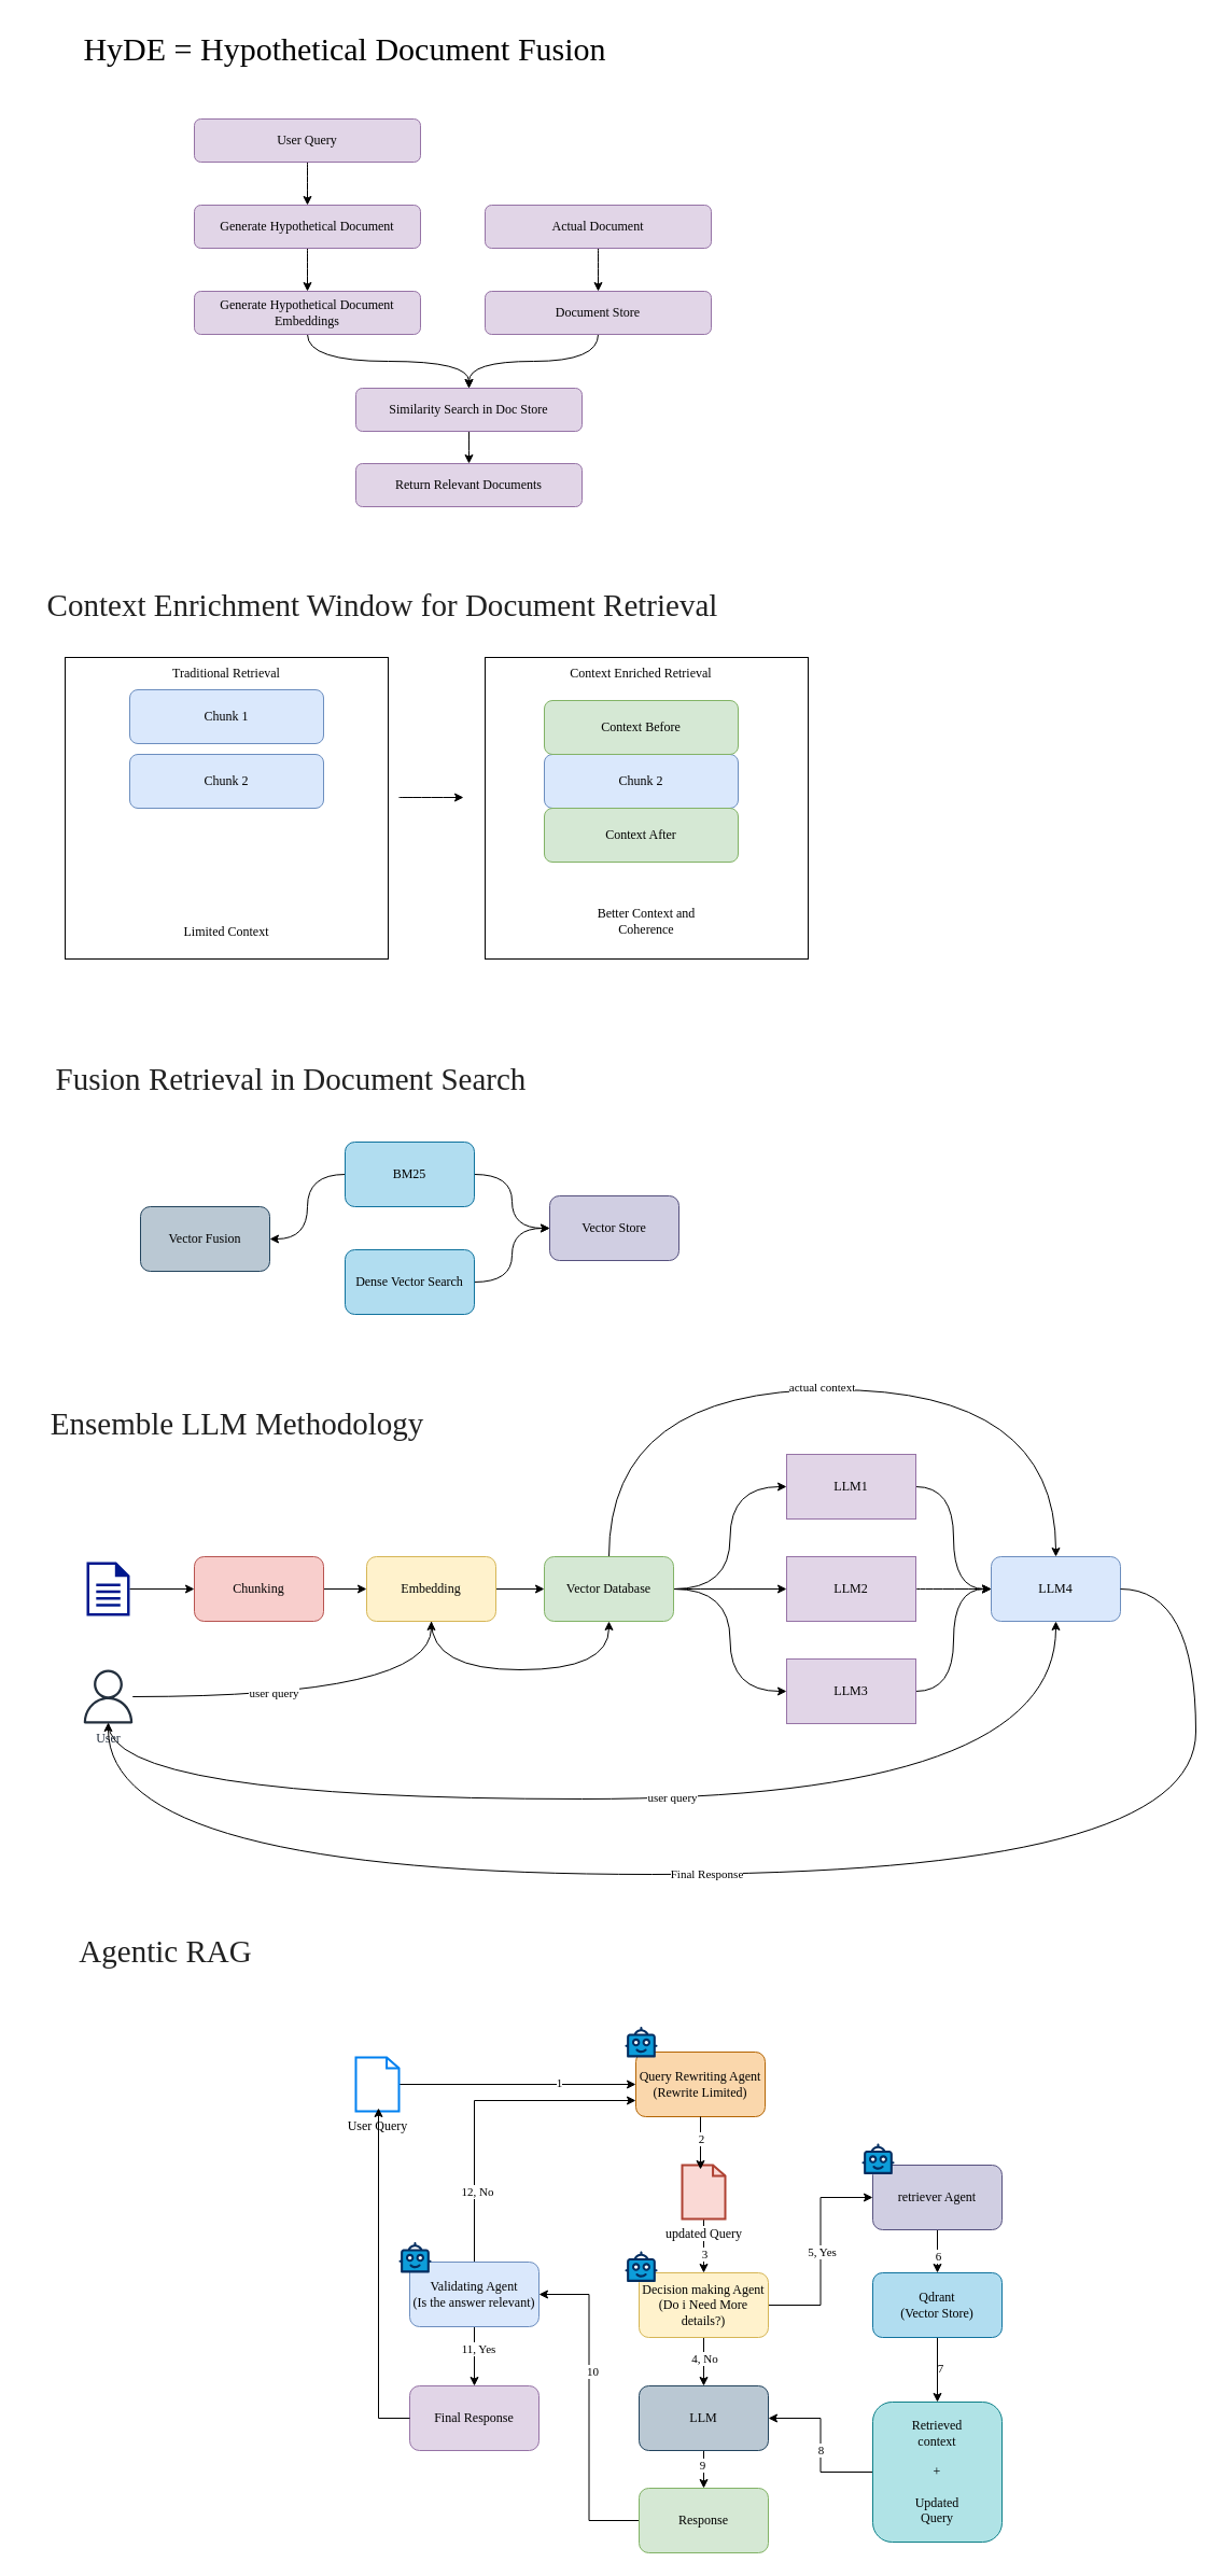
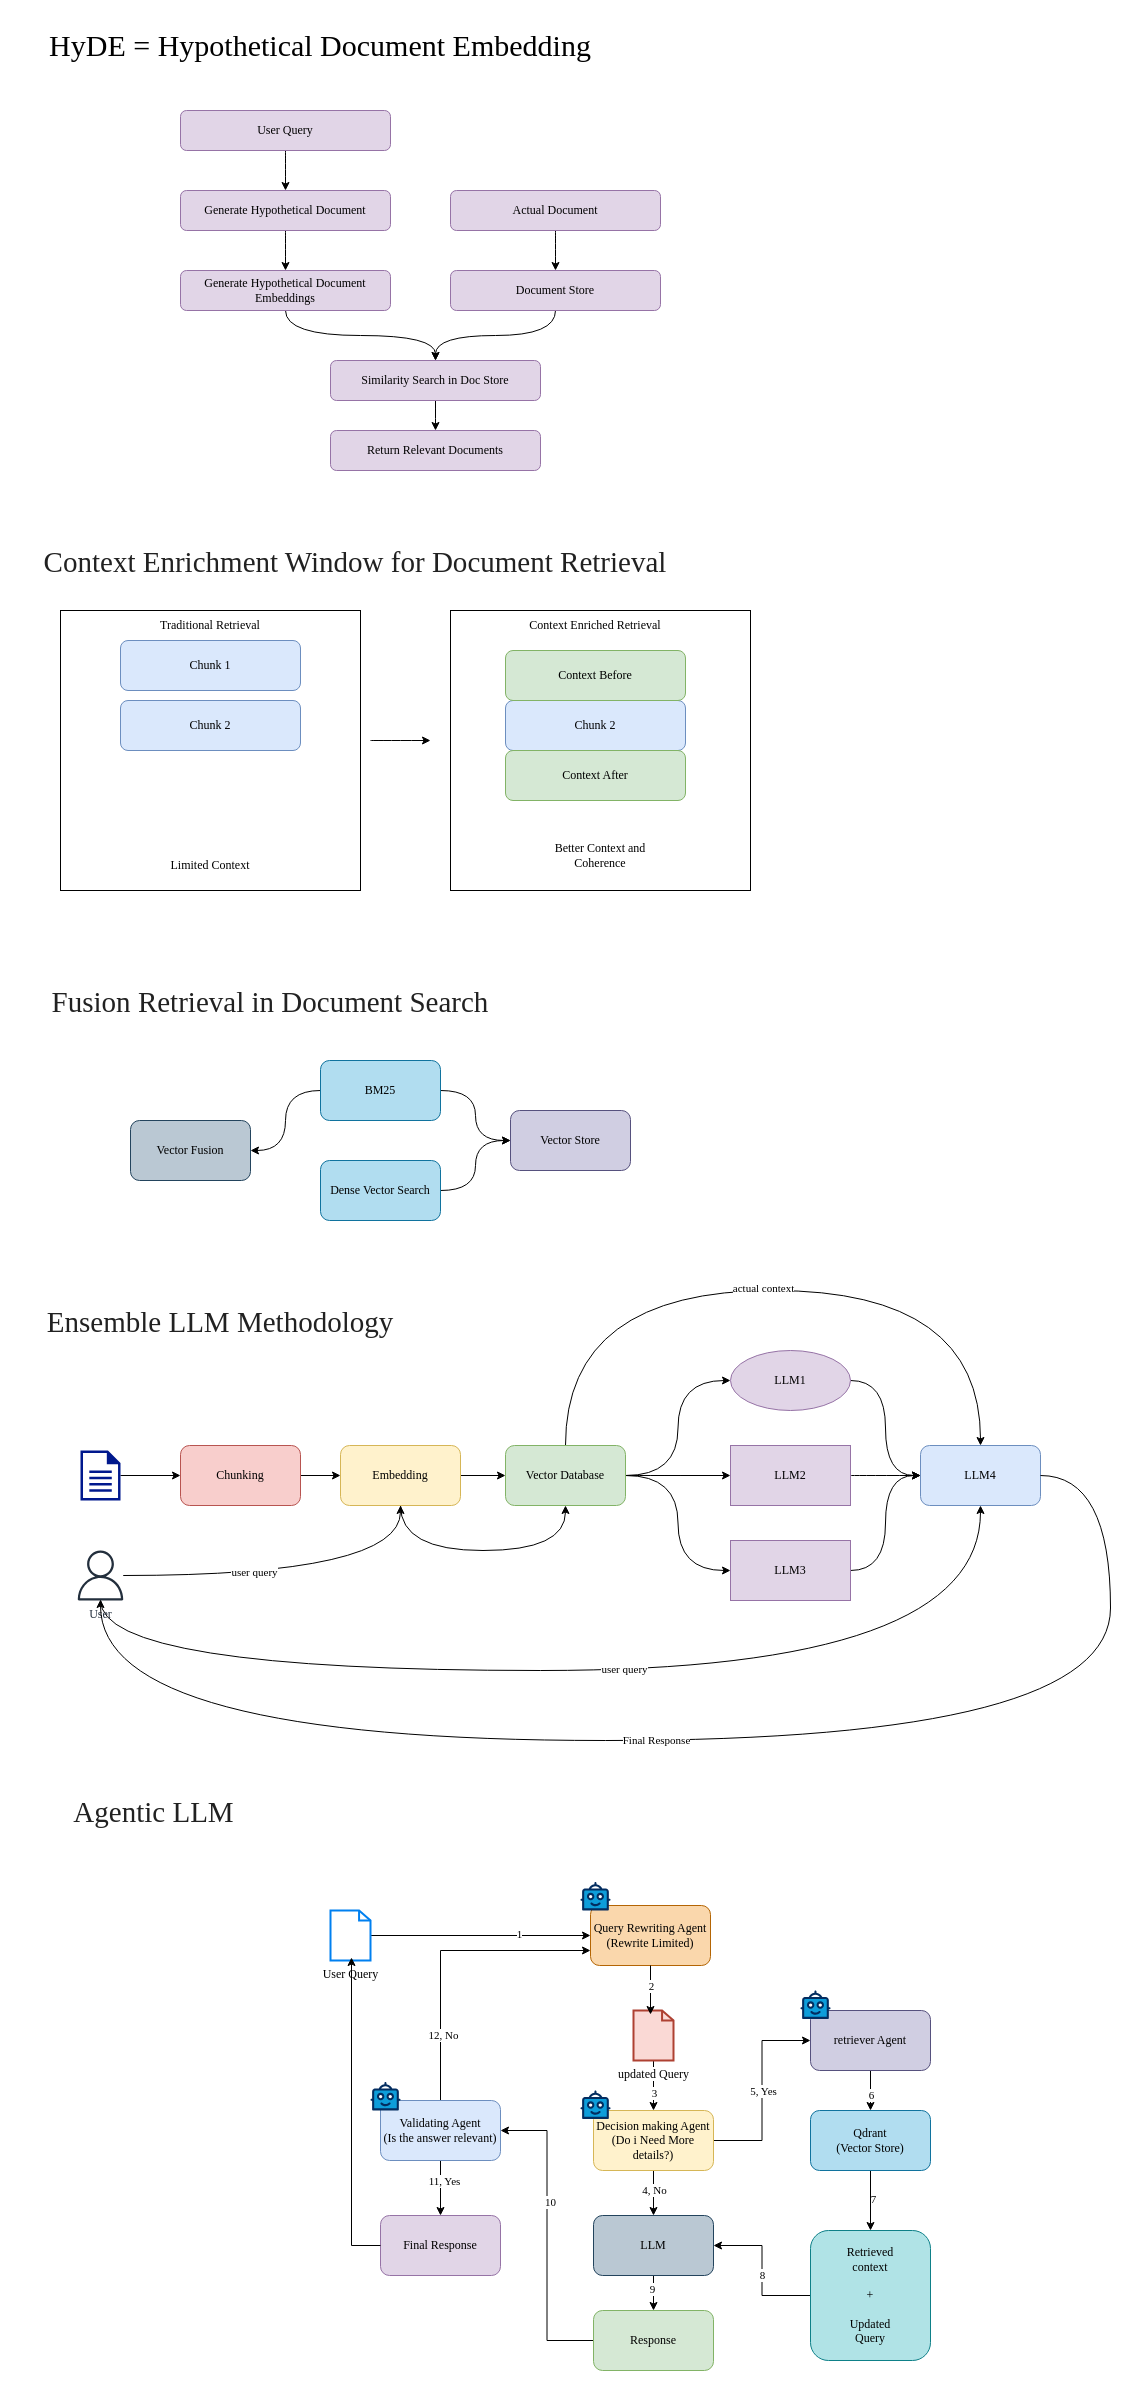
- <mxCell id="17" value="&lt;font style=&quot;font-size: 30px;&quot;&gt;HyDE = Hypothetical Document Fusion&lt;/font&gt;" style="text;html=1;align=center;verticalAlign=middle;whiteSpace=wrap;rounded=0;fontFamily=Comic Sans MS;" parent="1" vertex="1"><mxGeometry x="20" y="20" width="600" height="50" as="geometry" /></mxCell>
+ <mxCell id="17" value="&lt;font style=&quot;font-size: 30px;&quot;&gt;HyDE = Hypothetical Document Embedding&lt;/font&gt;" style="text;html=1;align=center;verticalAlign=middle;whiteSpace=wrap;rounded=0;fontFamily=Comic Sans MS;" parent="1" vertex="1"><mxGeometry x="20" y="20" width="600" height="50" as="geometry" /></mxCell>
- <mxCell id="57" value="LLM1" style="rounded=0;whiteSpace=wrap;html=1;fillColor=#e1d5e7;strokeColor=#9673a6;fontFamily=Comic Sans MS;" parent="1" vertex="1"><mxGeometry x="730" y="1350" width="120" height="60" as="geometry" /></mxCell>
+ <mxCell id="57" value="LLM1" style="ellipse;whiteSpace=wrap;html=1;fillColor=#e1d5e7;strokeColor=#9673a6;fontFamily=Comic Sans MS;" parent="1" vertex="1"><mxGeometry x="730" y="1350" width="120" height="60" as="geometry" /></mxCell>
- <mxCell id="101" value="&lt;h1 id=&quot;Fusion-Retrieval-in-Document-Search&quot; style=&quot;line-height: 1; font-weight: 500; margin: 17.418px 0px 23.224px; font-size: 29.03px; color: rgba(0, 0, 0, 0.87); text-align: start; background-color: rgb(255, 255, 255);&quot;&gt;Agentic RAG&lt;/h1&gt;" style="text;html=1;align=center;verticalAlign=middle;whiteSpace=wrap;rounded=0;fontFamily=Comic Sans MS;" vertex="1" parent="1"><mxGeometry x="60" y="1790" width="187" height="50" as="geometry" /></mxCell>
+ <mxCell id="101" value="&lt;h1 id=&quot;Fusion-Retrieval-in-Document-Search&quot; style=&quot;line-height: 1; font-weight: 500; margin: 17.418px 0px 23.224px; font-size: 29.03px; color: rgba(0, 0, 0, 0.87); text-align: start; background-color: rgb(255, 255, 255);&quot;&gt;Agentic LLM&lt;/h1&gt;" style="text;html=1;align=center;verticalAlign=middle;whiteSpace=wrap;rounded=0;fontFamily=Comic Sans MS;" vertex="1" parent="1"><mxGeometry x="60" y="1790" width="187" height="50" as="geometry" /></mxCell>
